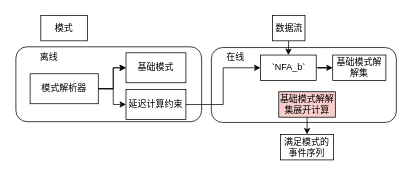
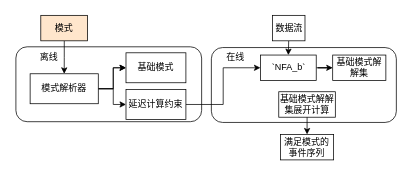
- <mxCell id="5" value="模式" style="rounded=0;whiteSpace=wrap;html=1;" parent="1" vertex="1"><mxGeometry x="53.25" y="20" width="62.5" height="34" as="geometry" /></mxCell>
+ <mxCell id="5" value="模式" style="rounded=0;whiteSpace=wrap;html=1;fillColor=#ffe6cc;" parent="1" vertex="1"><mxGeometry x="53.25" y="20" width="62.5" height="34" as="geometry" /></mxCell>
+ <mxCell id="4" value="" style="edgeStyle=orthogonalEdgeStyle;rounded=0;orthogonalLoop=1;jettySize=auto;html=1;" parent="1" source="5" target="9" edge="1"><mxGeometry relative="1" as="geometry" /></mxCell>
- <mxCell id="20" value="基础模式解解集展开计算" style="rounded=0;whiteSpace=wrap;html=1;fillColor=#f8cecc;" parent="1" vertex="1"><mxGeometry x="371" y="122" width="75.5" height="34" as="geometry" /></mxCell>
+ <mxCell id="20" value="基础模式解解集展开计算" style="rounded=0;whiteSpace=wrap;html=1;" parent="1" vertex="1"><mxGeometry x="371" y="122" width="75.5" height="34" as="geometry" /></mxCell>
